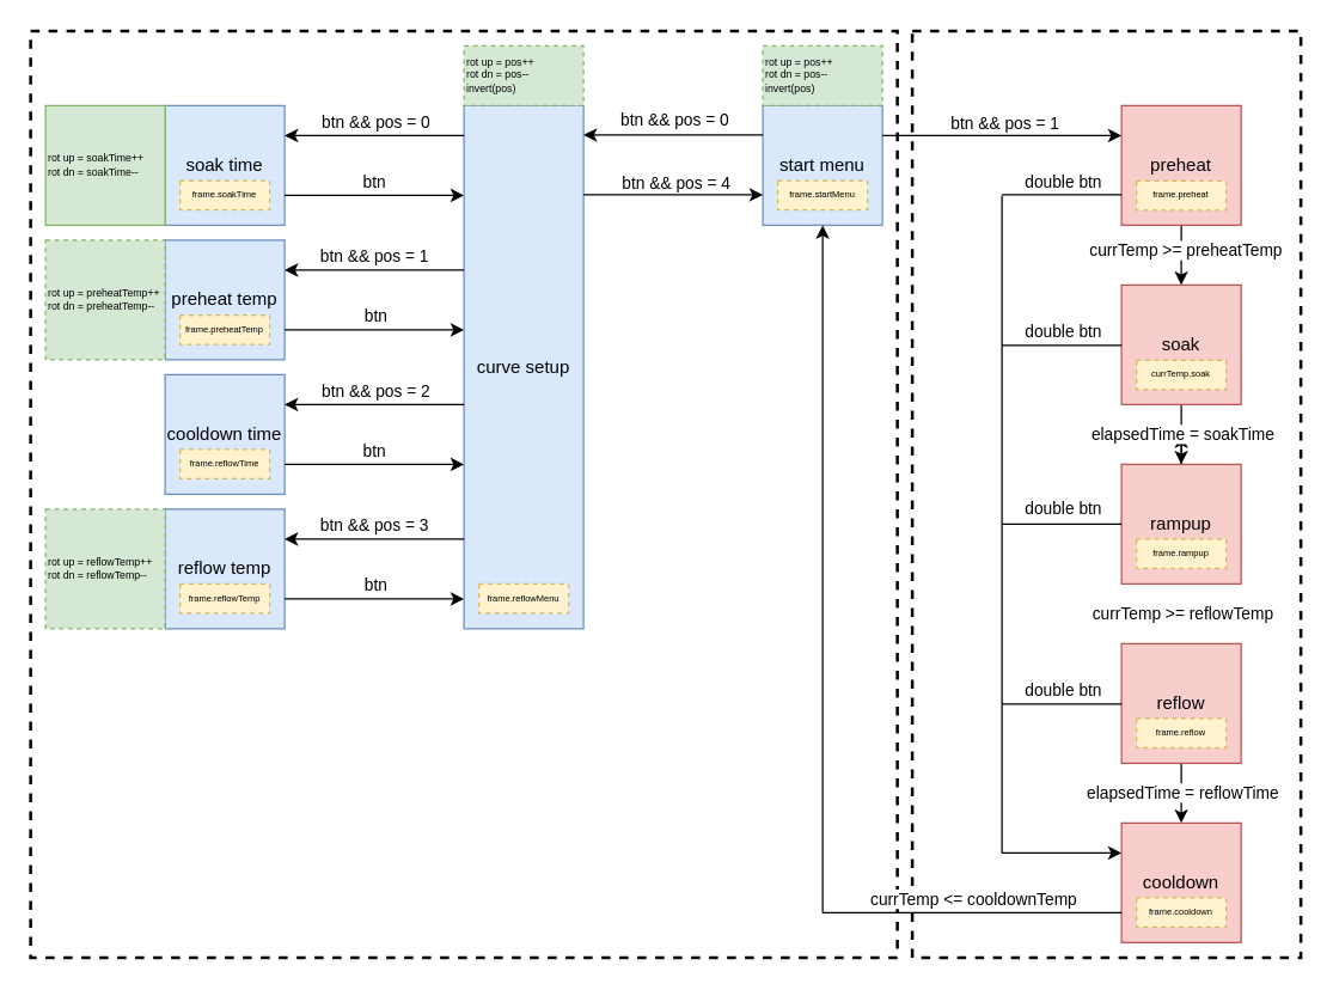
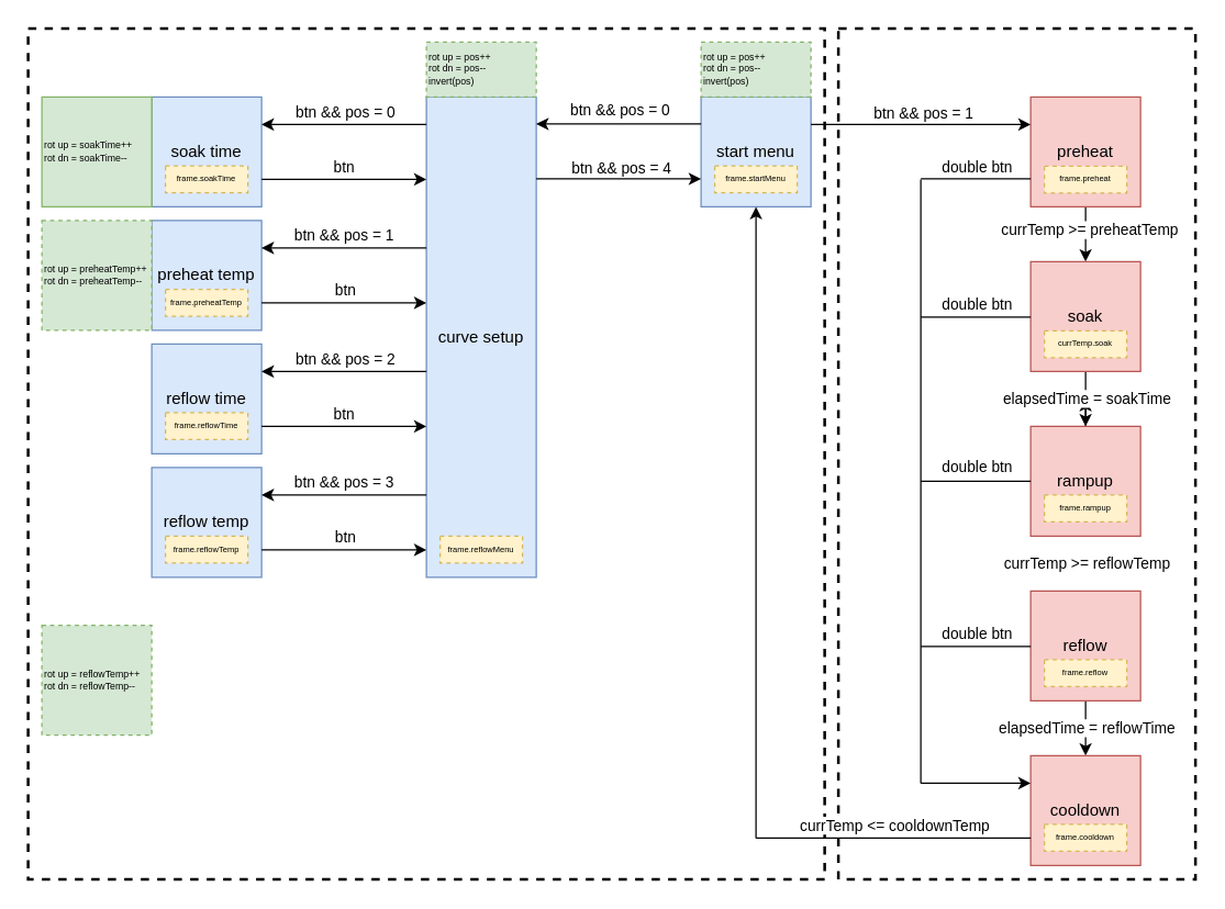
- <mxCell id="17" value="cooldown time" style="rounded=0;whiteSpace=wrap;html=1;fillColor=#dae8fc;strokeColor=#6c8ebf;" parent="1" vertex="1"><mxGeometry x="110" y="250" width="80" height="80" as="geometry" /></mxCell>
+ <mxCell id="17" value="reflow time" style="rounded=0;whiteSpace=wrap;html=1;fillColor=#dae8fc;strokeColor=#6c8ebf;" parent="1" vertex="1"><mxGeometry x="110" y="250" width="80" height="80" as="geometry" /></mxCell>
- <mxCell id="39" value="rot up = reflowTemp++&amp;nbsp;&lt;br style=&quot;font-size: 7px;&quot;&gt;&lt;div style=&quot;font-size: 7px;&quot;&gt;&lt;span style=&quot;background-color: initial; font-size: 7px;&quot;&gt;rot dn = reflowTemp--&lt;/span&gt;&lt;/div&gt;" style="rounded=0;whiteSpace=wrap;html=1;fillColor=#d5e8d4;strokeColor=#82b366;align=left;fontSize=7;dashed=1;" parent="1" vertex="1"><mxGeometry x="30" y="340" width="80" height="80" as="geometry" /></mxCell>
+ <mxCell id="39" value="rot up = reflowTemp++&amp;nbsp;&lt;br style=&quot;font-size: 7px;&quot;&gt;&lt;div style=&quot;font-size: 7px;&quot;&gt;&lt;span style=&quot;background-color: initial; font-size: 7px;&quot;&gt;rot dn = reflowTemp--&lt;/span&gt;&lt;/div&gt;" style="rounded=0;whiteSpace=wrap;html=1;fillColor=#d5e8d4;strokeColor=#82b366;align=left;fontSize=7;dashed=1;" parent="1" vertex="1"><mxGeometry x="30" y="455" width="80" height="80" as="geometry" /></mxCell>
